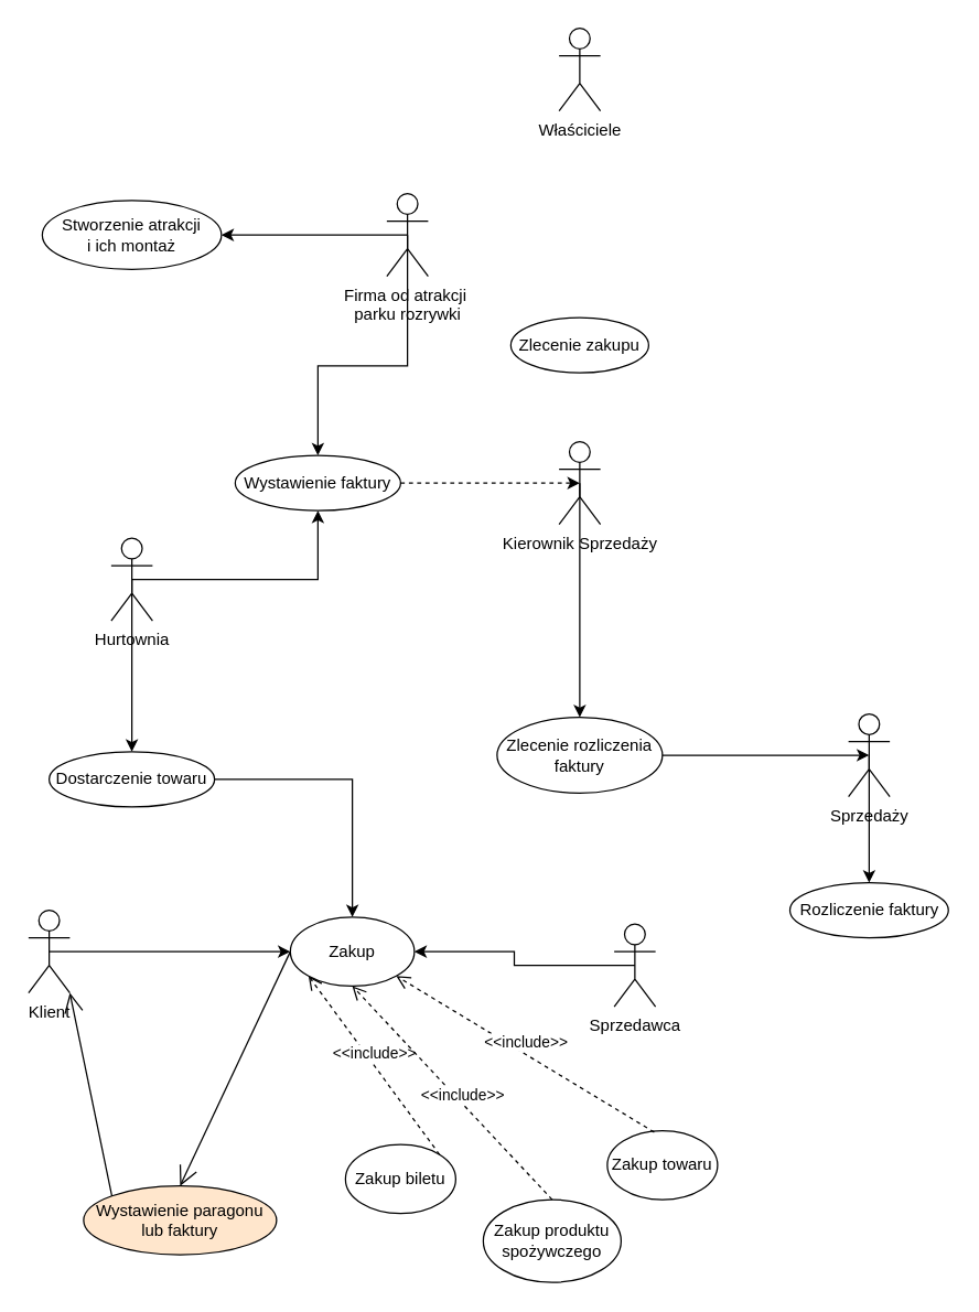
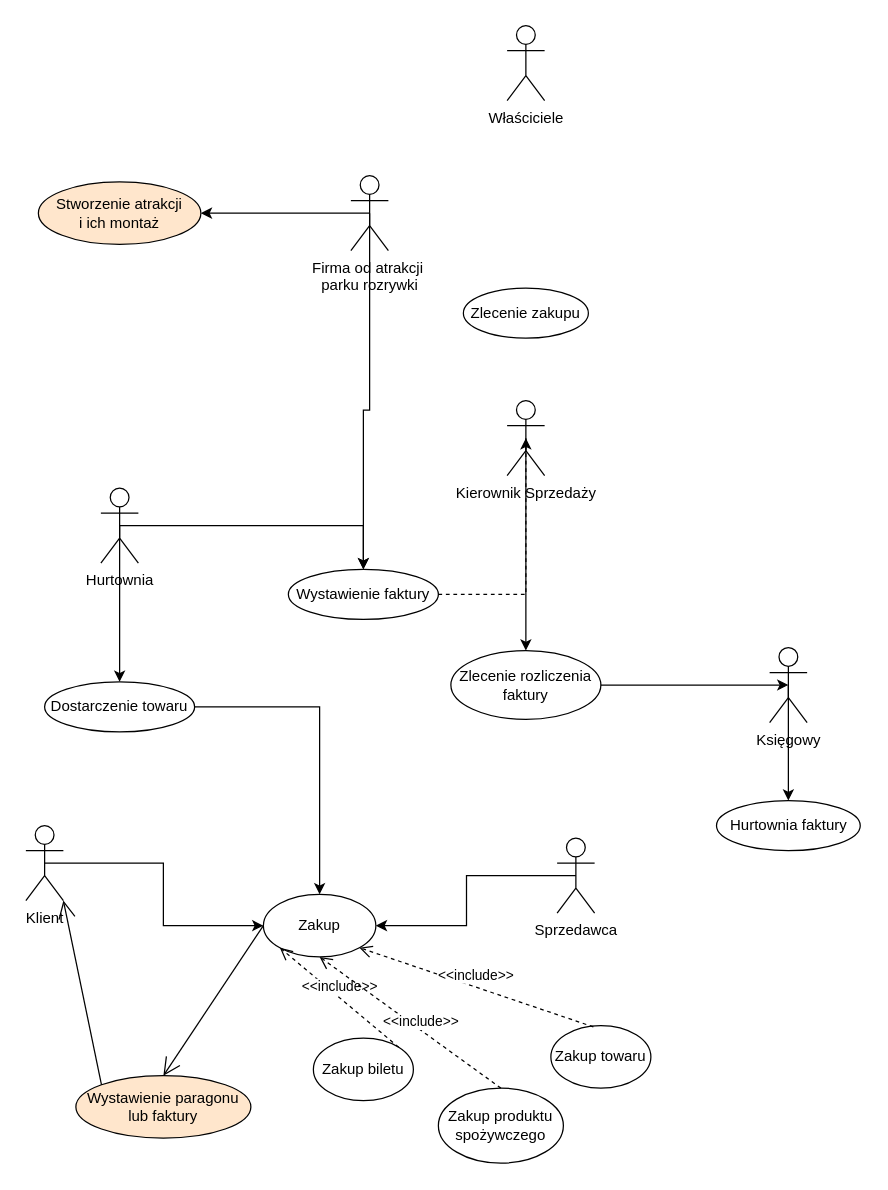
- <mxCell id="30" value="Stworzenie atrakcji&lt;div&gt;i ich montaż&lt;/div&gt;" style="ellipse;whiteSpace=wrap;html=1;" vertex="1" parent="1"><mxGeometry x="30" y="145" width="130" height="50" as="geometry" /></mxCell>
+ <mxCell id="30" value="Stworzenie atrakcji&lt;div&gt;i ich montaż&lt;/div&gt;" style="ellipse;whiteSpace=wrap;html=1;fillColor=#ffe6cc;" vertex="1" parent="1"><mxGeometry x="30" y="145" width="130" height="50" as="geometry" /></mxCell>
- <mxCell id="26" value="Wystawienie faktury" style="ellipse;whiteSpace=wrap;html=1;" vertex="1" parent="1"><mxGeometry x="170" y="330" width="120" height="40" as="geometry" /></mxCell>
+ <mxCell id="26" value="Wystawienie faktury" style="ellipse;whiteSpace=wrap;html=1;" vertex="1" parent="1"><mxGeometry x="230" y="455" width="120" height="40" as="geometry" /></mxCell>
- <mxCell id="5" value="Sprzedaży" style="shape=umlActor;verticalLabelPosition=bottom;verticalAlign=top;html=1;outlineConnect=0;" vertex="1" parent="1"><mxGeometry x="615" y="517.5" width="30" height="60" as="geometry" /></mxCell>
+ <mxCell id="5" value="Księgowy" style="shape=umlActor;verticalLabelPosition=bottom;verticalAlign=top;html=1;outlineConnect=0;" vertex="1" parent="1"><mxGeometry x="615" y="517.5" width="30" height="60" as="geometry" /></mxCell>
- <mxCell id="32" value="Rozliczenie faktury" style="ellipse;whiteSpace=wrap;html=1;" vertex="1" parent="1"><mxGeometry x="572.5" y="640" width="115" height="40" as="geometry" /></mxCell>
+ <mxCell id="32" value="Hurtownia faktury" style="ellipse;whiteSpace=wrap;html=1;" vertex="1" parent="1"><mxGeometry x="572.5" y="640" width="115" height="40" as="geometry" /></mxCell>
- <mxCell id="16" value="Zakup" style="ellipse;whiteSpace=wrap;html=1;" vertex="1" parent="1"><mxGeometry x="210" y="665" width="90" height="50" as="geometry" /></mxCell>
+ <mxCell id="16" value="Zakup" style="ellipse;whiteSpace=wrap;html=1;" vertex="1" parent="1"><mxGeometry x="210" y="715" width="90" height="50" as="geometry" /></mxCell>
